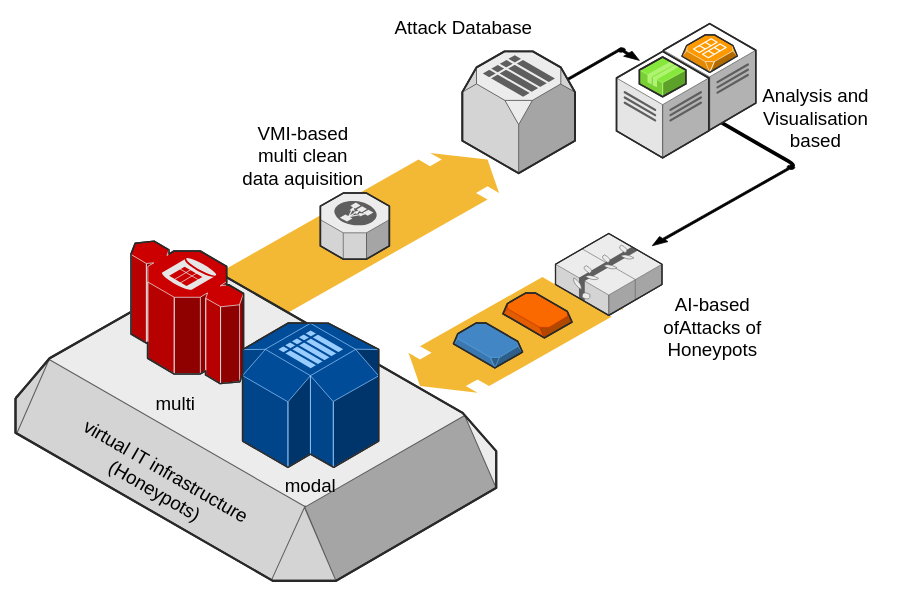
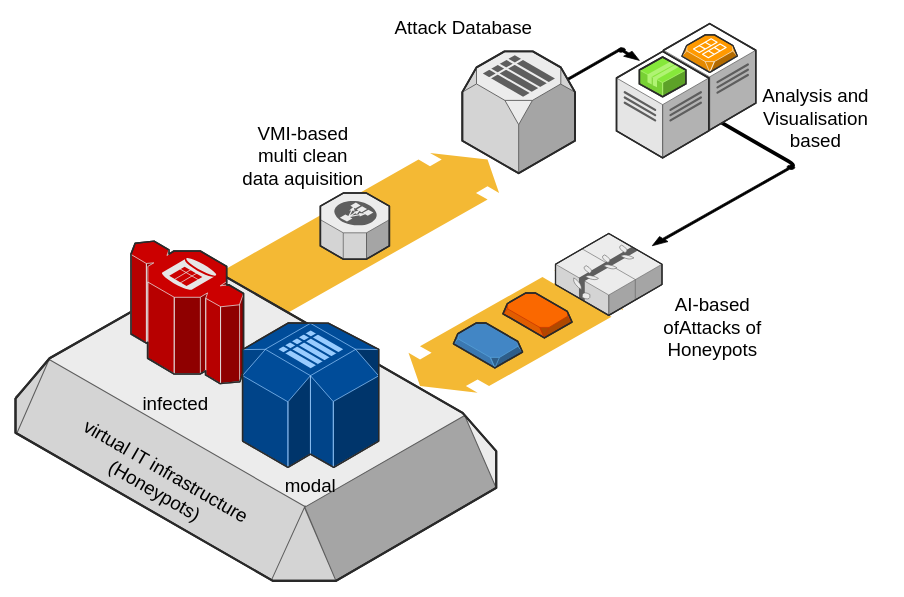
- <mxCell id="12" value="multi" style="text;html=1;strokeColor=none;fillColor=none;align=center;verticalAlign=middle;whiteSpace=wrap;rounded=0;fontSize=25;" parent="1" vertex="1"><mxGeometry x="104" y="521" width="258.5" height="30" as="geometry" /></mxCell>
+ <mxCell id="12" value="infected" style="text;html=1;strokeColor=none;fillColor=none;align=center;verticalAlign=middle;whiteSpace=wrap;rounded=0;fontSize=25;" parent="1" vertex="1"><mxGeometry x="104" y="521" width="258.5" height="30" as="geometry" /></mxCell>
